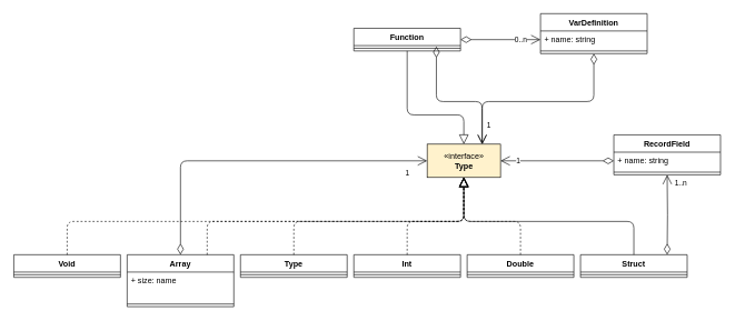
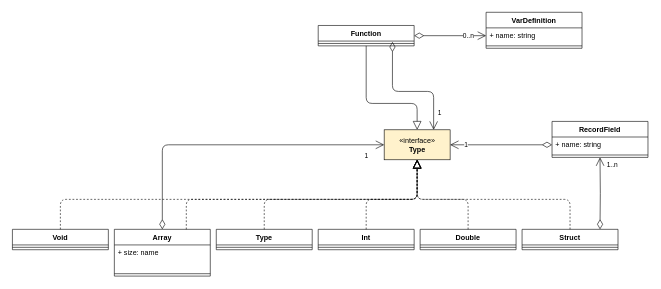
- <mxCell id="33" value="" style="endArrow=open;html=1;endSize=12;startArrow=diamondThin;startSize=14;startFill=0;edgeStyle=orthogonalEdgeStyle;rounded=1;exitX=0.5;exitY=1;exitDx=0;exitDy=0;entryX=0.75;entryY=0;entryDx=0;entryDy=0;" parent="1" source="28" target="2" edge="1"><mxGeometry relative="1" as="geometry"><mxPoint x="540" y="262" as="sourcePoint" /><mxPoint x="700" y="262" as="targetPoint" /><Array as="points"><mxPoint x="890" y="152" /><mxPoint x="723" y="152" /></Array></mxGeometry></mxCell>
- <mxCell id="14" value="" style="endArrow=block;dashed=0;endFill=0;endSize=12;html=1;rounded=1;entryX=0.5;entryY=1;entryDx=0;entryDy=0;exitX=0.5;exitY=0;exitDx=0;exitDy=0;" parent="1" source="9" target="2" edge="1"><mxGeometry width="160" relative="1" as="geometry"><mxPoint x="790" y="392" as="sourcePoint" /><mxPoint x="705" y="272" as="targetPoint" /><Array as="points"><mxPoint x="950" y="332" /><mxPoint x="695" y="332" /></Array></mxGeometry></mxCell>
+ <mxCell id="14" value="" style="endArrow=block;dashed=1;endFill=0;endSize=12;html=1;rounded=1;entryX=0.5;entryY=1;entryDx=0;entryDy=0;exitX=0.5;exitY=0;exitDx=0;exitDy=0;" parent="1" source="9" target="2" edge="1"><mxGeometry width="160" relative="1" as="geometry"><mxPoint x="790" y="392" as="sourcePoint" /><mxPoint x="705" y="272" as="targetPoint" /><Array as="points"><mxPoint x="950" y="332" /><mxPoint x="695" y="332" /></Array></mxGeometry></mxCell>
